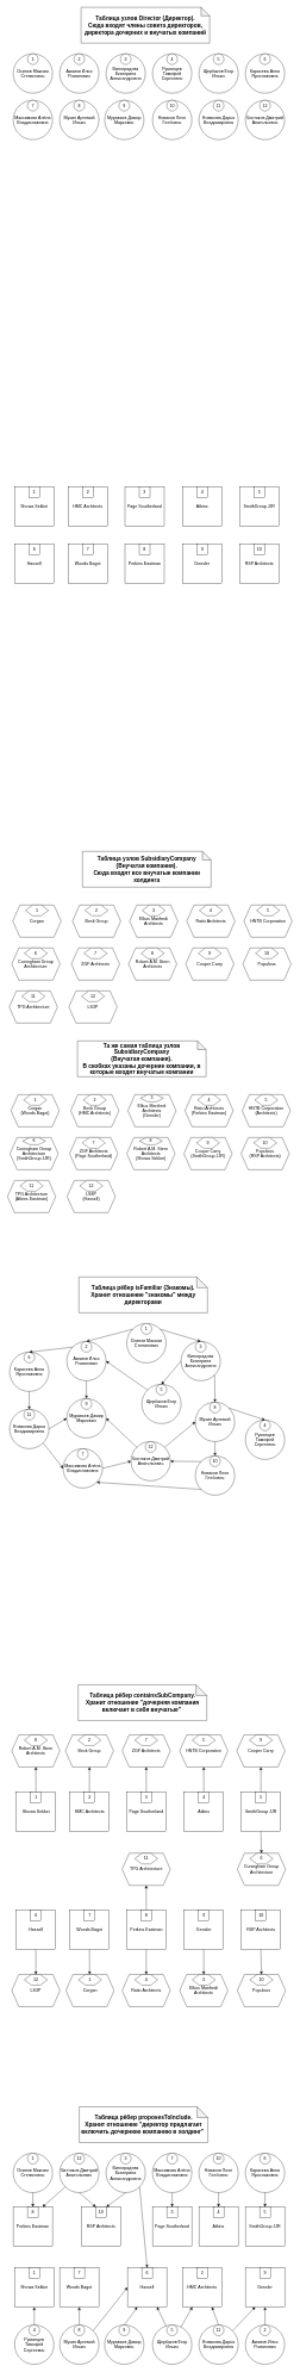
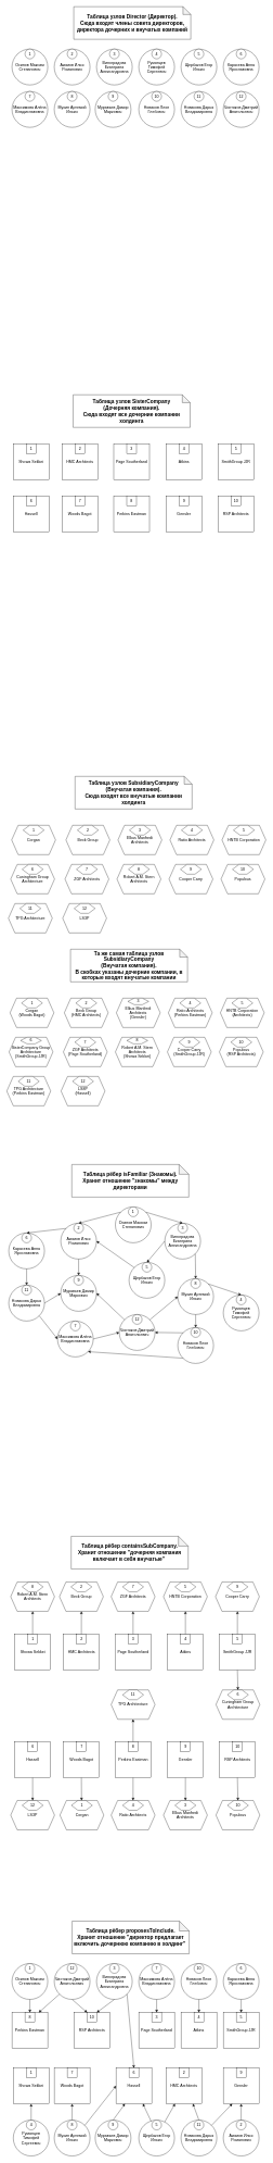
+ <mxCell id="93" value="&lt;font style=&quot;font-size: 16px;&quot;&gt;&lt;b&gt;Таблица узлов SisterCompany &lt;br&gt;(Дочерняя компания).&lt;br style=&quot;border-color: var(--border-color);&quot;&gt;&lt;span style=&quot;&quot;&gt;Сюда входят все дочерние компании холдинга&lt;/span&gt;&lt;/b&gt;&lt;/font&gt;" style="shape=note;whiteSpace=wrap;html=1;backgroundOutline=1;darkOpacity=0.05;size=24;" vertex="1" parent="1"><mxGeometry x="224" y="1210" width="360" height="100" as="geometry" /></mxCell>
- <mxCell id="340" value="Cuningham Group Architecture&lt;br&gt;(SmithGroup JJR)" style="shape=hexagon;perimeter=hexagonPerimeter2;whiteSpace=wrap;html=1;fixedSize=1;" vertex="1" parent="339"><mxGeometry width="135" height="90" as="geometry" /></mxCell>
+ <mxCell id="340" value="SisterCompany Group Architecture&lt;br&gt;(SmithGroup JJR)" style="shape=hexagon;perimeter=hexagonPerimeter2;whiteSpace=wrap;html=1;fixedSize=1;" vertex="1" parent="339"><mxGeometry width="135" height="90" as="geometry" /></mxCell>
- <mxCell id="355" value="TPG Architecture&lt;br&gt;(Atkins Eastman)" style="shape=hexagon;perimeter=hexagonPerimeter2;whiteSpace=wrap;html=1;fixedSize=1;" vertex="1" parent="354"><mxGeometry width="135" height="90" as="geometry" /></mxCell>
+ <mxCell id="355" value="TPG Architecture&lt;br&gt;(Perkins Eastman)" style="shape=hexagon;perimeter=hexagonPerimeter2;whiteSpace=wrap;html=1;fixedSize=1;" vertex="1" parent="354"><mxGeometry width="135" height="90" as="geometry" /></mxCell>
